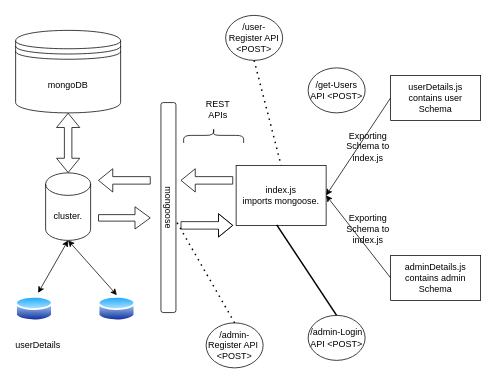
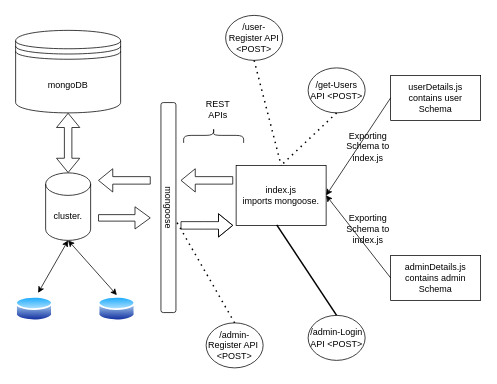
+ <mxCell id="25" value="" style="endArrow=none;dashed=1;html=1;dashPattern=1 3;strokeWidth=2;rounded=0;exitX=0.5;exitY=1;exitDx=0;exitDy=0;entryX=0.5;entryY=0;entryDx=0;entryDy=0;" edge="1" parent="1" source="21" target="2"><mxGeometry width="50" height="50" relative="1" as="geometry"><mxPoint x="360" y="310" as="sourcePoint" /><mxPoint x="410" y="260" as="targetPoint" /></mxGeometry></mxCell>
- <mxCell id="31" value="userDetails" style="text;html=1;align=center;verticalAlign=middle;whiteSpace=wrap;rounded=0;" vertex="1" parent="1"><mxGeometry y="445" width="60" height="30" as="geometry" x="20" /></mxCell>
